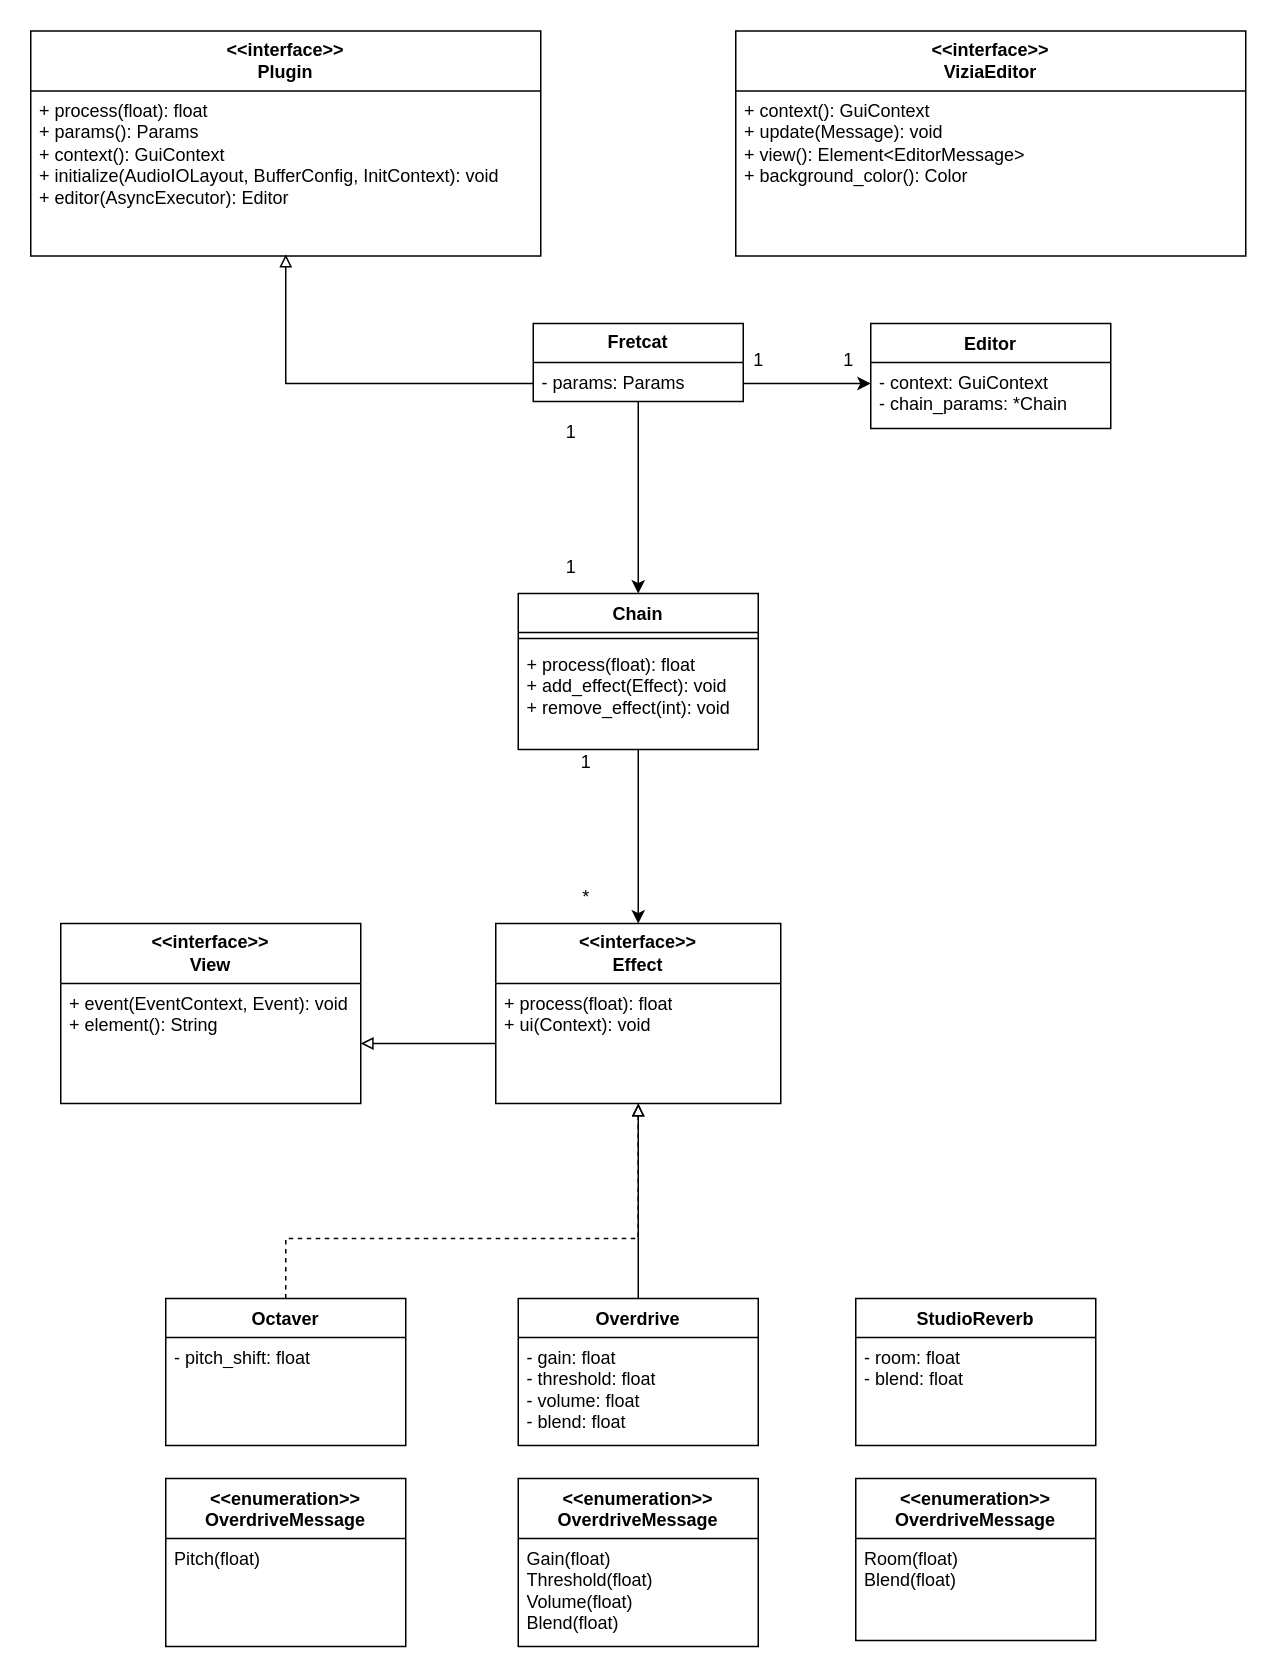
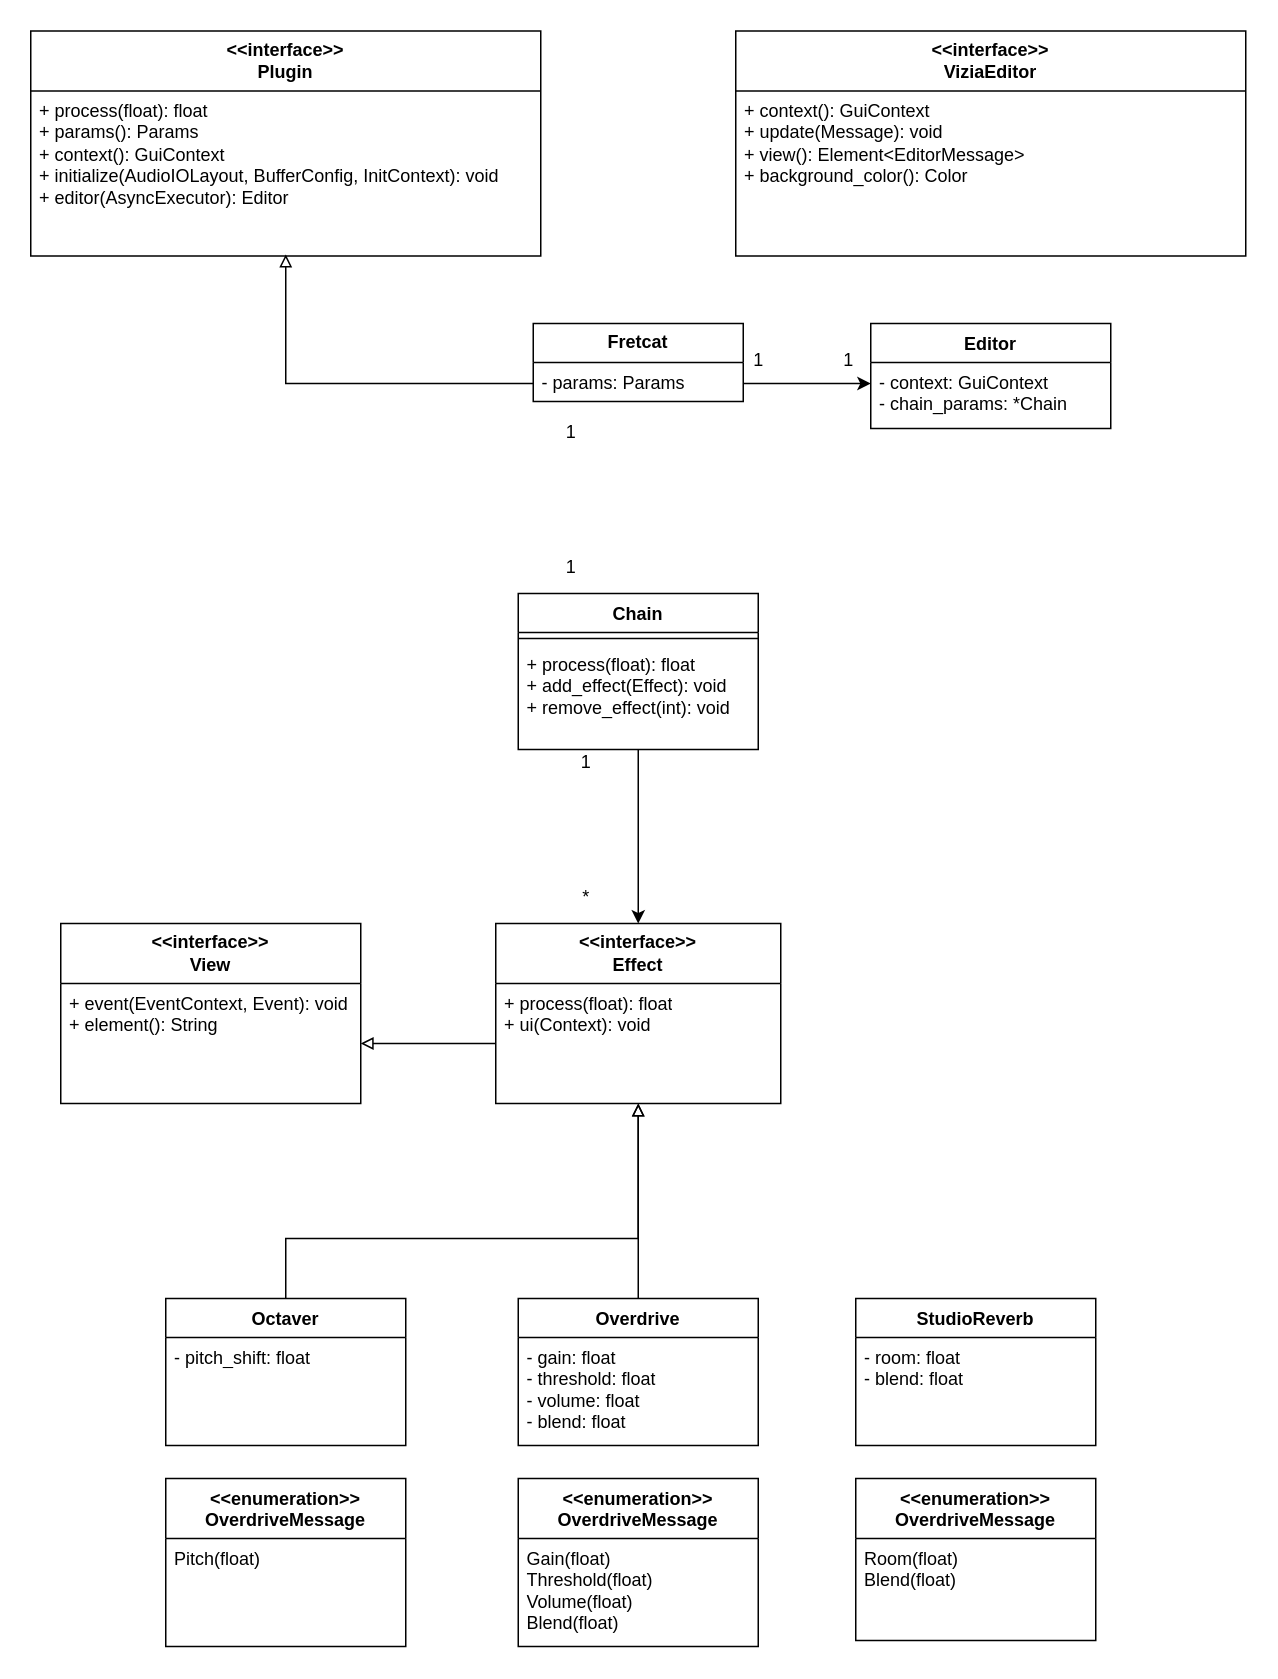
- <mxCell id="8" style="edgeStyle=orthogonalEdgeStyle;rounded=0;orthogonalLoop=1;jettySize=auto;html=1;" edge="1" parent="1" source="9" target="17"><mxGeometry relative="1" as="geometry" /></mxCell>
- <mxCell id="36" style="edgeStyle=orthogonalEdgeStyle;rounded=0;orthogonalLoop=1;jettySize=auto;html=1;endArrow=block;endFill=0;dashed=1;" edge="1" parent="1" source="37" target="2"><mxGeometry relative="1" as="geometry"><Array as="points"><mxPoint x="190" y="825" /><mxPoint x="425" y="825" /></Array></mxGeometry></mxCell>
+ <mxCell id="36" style="edgeStyle=orthogonalEdgeStyle;rounded=0;orthogonalLoop=1;jettySize=auto;html=1;endArrow=block;endFill=0;" edge="1" parent="1" source="37" target="2"><mxGeometry relative="1" as="geometry"><Array as="points"><mxPoint x="190" y="825" /><mxPoint x="425" y="825" /></Array></mxGeometry></mxCell>
